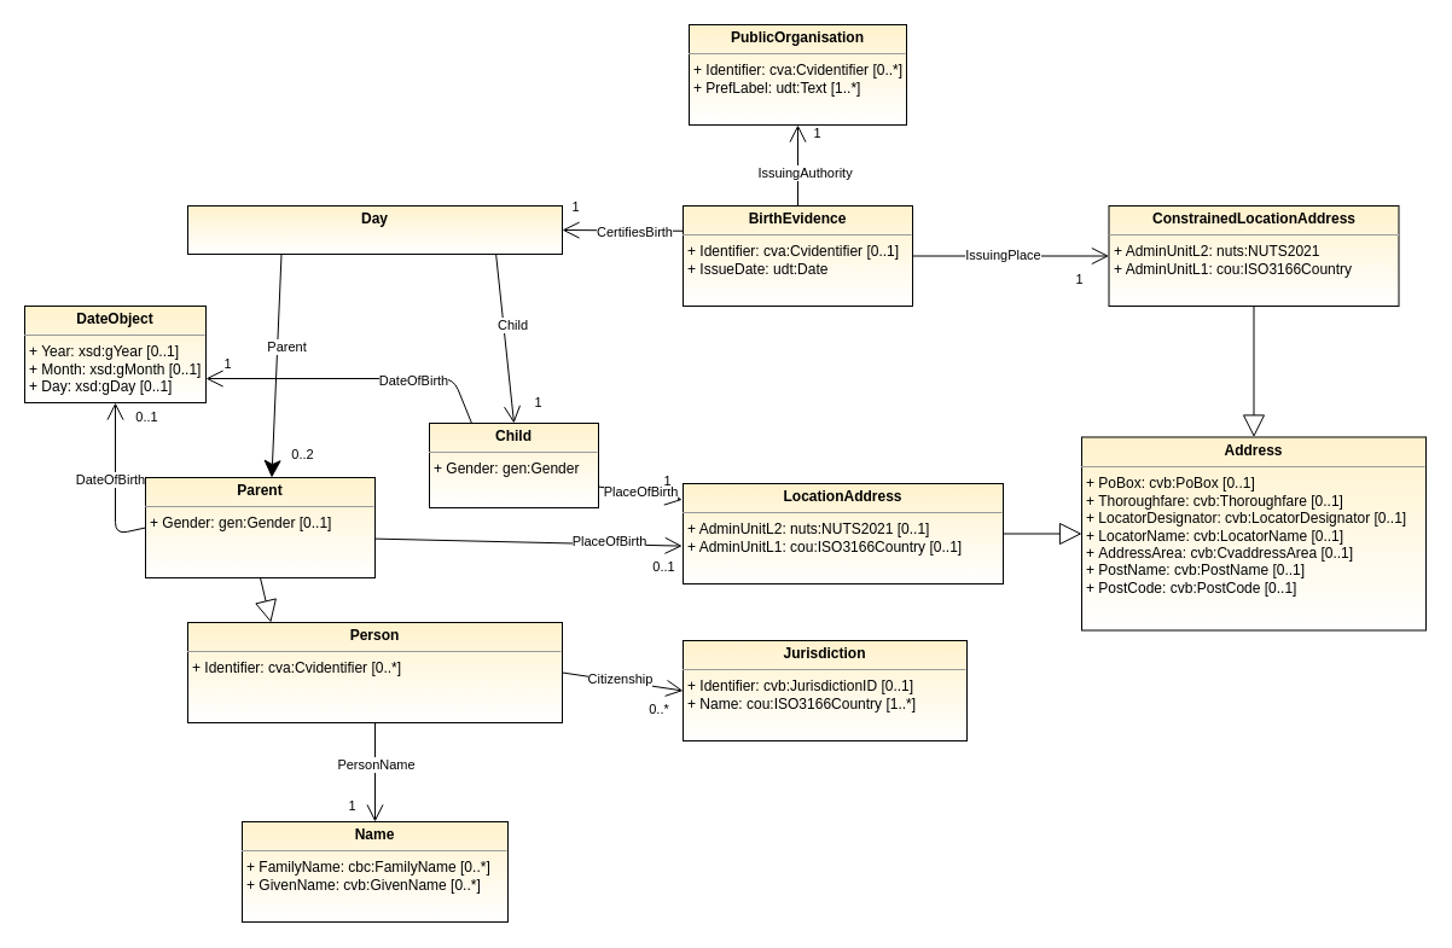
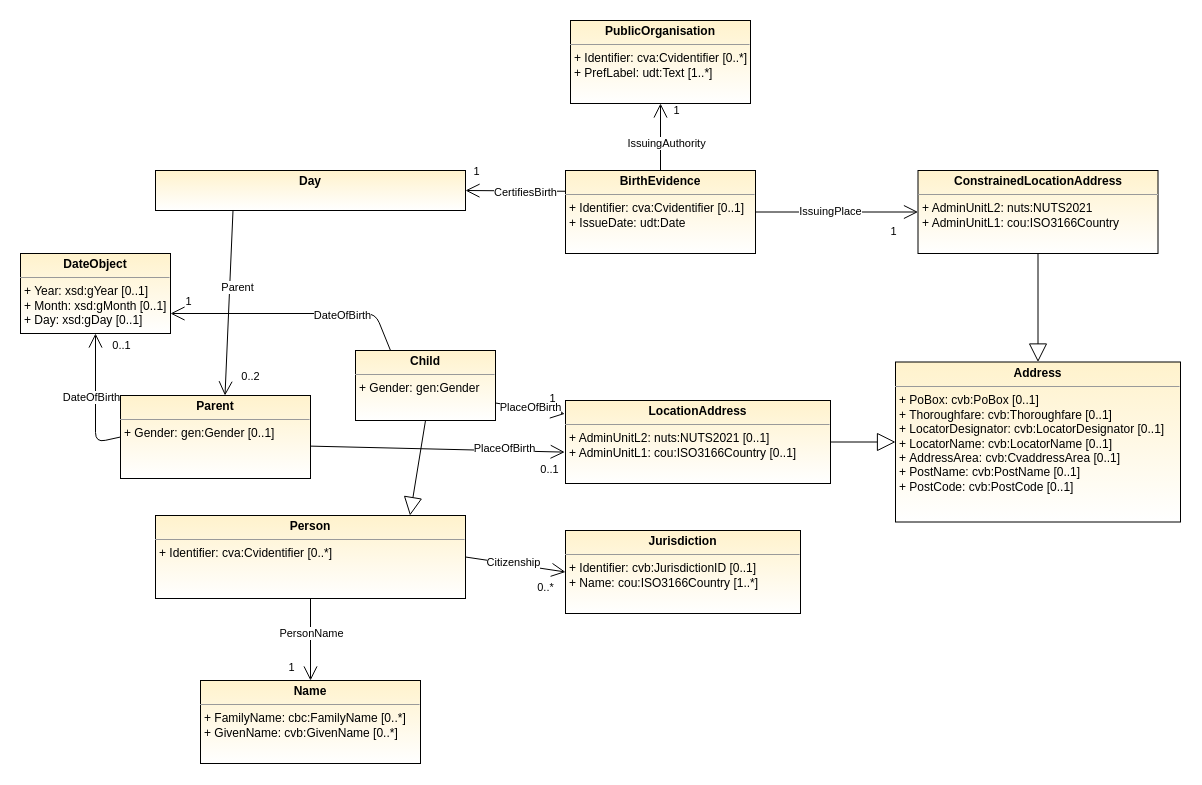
- <mxCell id="18" value="" style="endArrow=open;endFill=1;endSize=12;html=1;horizontal=1;entryX=0.5;entryY=0;entryDx=0;entryDy=0;exitX=0.823;exitY=1;exitDx=0;exitDy=0;exitPerimeter=0;" parent="1" source="4" target="6" edge="1"><mxGeometry width="160" relative="1" as="geometry"><mxPoint x="395" y="330" as="sourcePoint" /><mxPoint x="242" y="400" as="targetPoint" /><Array as="points" /></mxGeometry></mxCell>
- <mxCell id="19" value="Child" style="edgeLabel;html=1;align=center;verticalAlign=middle;resizable=0;points=[];" parent="18" vertex="1" connectable="0"><mxGeometry x="-0.163" y="1" relative="1" as="geometry"><mxPoint x="6.18" as="offset" /></mxGeometry></mxCell>
- <mxCell id="20" value="1" style="edgeLabel;html=1;align=center;verticalAlign=middle;resizable=0;points=[];" parent="18" vertex="1" connectable="0"><mxGeometry x="0.542" y="-2" relative="1" as="geometry"><mxPoint x="25" y="14" as="offset" /></mxGeometry></mxCell>
- <mxCell id="15" value="" style="endArrow=classic;endFill=1;endSize=12;html=1;horizontal=1;exitX=0.25;exitY=1;exitDx=0;exitDy=0;entryX=0.55;entryY=0;entryDx=0;entryDy=0;entryPerimeter=0;" parent="1" source="4" target="5" edge="1"><mxGeometry width="160" relative="1" as="geometry"><mxPoint x="575" y="300.75" as="sourcePoint" /><mxPoint x="225" y="380" as="targetPoint" /><Array as="points" /></mxGeometry></mxCell>
+ <mxCell id="15" value="" style="endArrow=open;endFill=1;endSize=12;html=1;horizontal=1;exitX=0.25;exitY=1;exitDx=0;exitDy=0;entryX=0.55;entryY=0;entryDx=0;entryDy=0;entryPerimeter=0;" parent="1" source="4" target="5" edge="1"><mxGeometry width="160" relative="1" as="geometry"><mxPoint x="575" y="300.75" as="sourcePoint" /><mxPoint x="225" y="380" as="targetPoint" /><Array as="points" /></mxGeometry></mxCell>
+ <mxCell id="25" value="" style="endArrow=block;endSize=16;endFill=0;html=1;exitX=0.5;exitY=1;exitDx=0;exitDy=0;entryX=0.821;entryY=0;entryDx=0;entryDy=0;entryPerimeter=0;" parent="1" source="6" target="7" edge="1"><mxGeometry width="160" relative="1" as="geometry"><mxPoint x="235" y="483" as="sourcePoint" /><mxPoint x="375" y="510" as="targetPoint" /><Array as="points" /></mxGeometry></mxCell>
- <mxCell id="24" value="" style="endArrow=block;endSize=16;endFill=0;html=1;exitX=0.5;exitY=1;exitDx=0;exitDy=0;entryX=0.222;entryY=0;entryDx=0;entryDy=0;entryPerimeter=0;" parent="1" source="5" target="7" edge="1"><mxGeometry width="160" relative="1" as="geometry"><mxPoint x="305" y="680.332" as="sourcePoint" /><mxPoint x="195" y="510" as="targetPoint" /><Array as="points" /></mxGeometry></mxCell>
